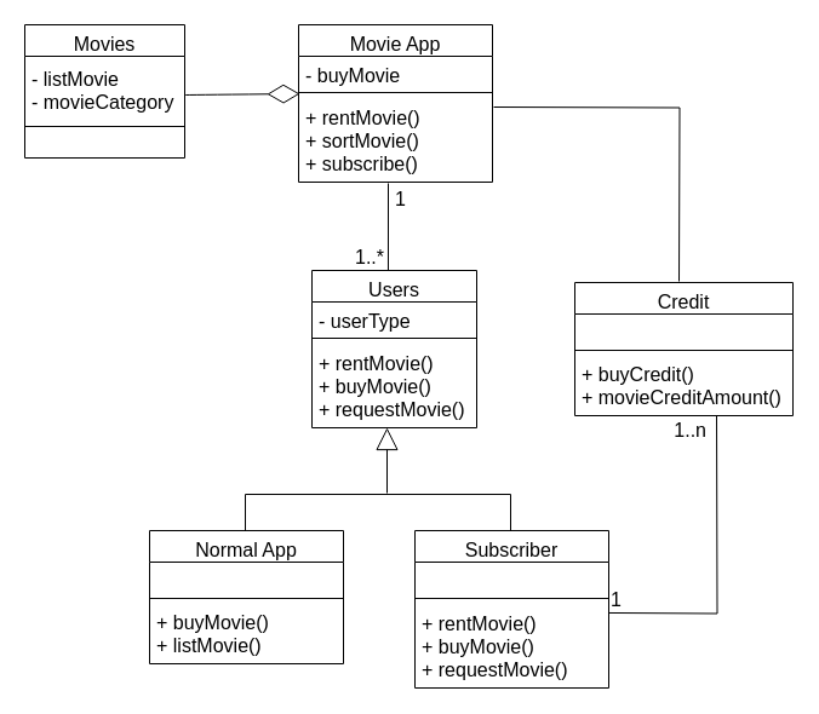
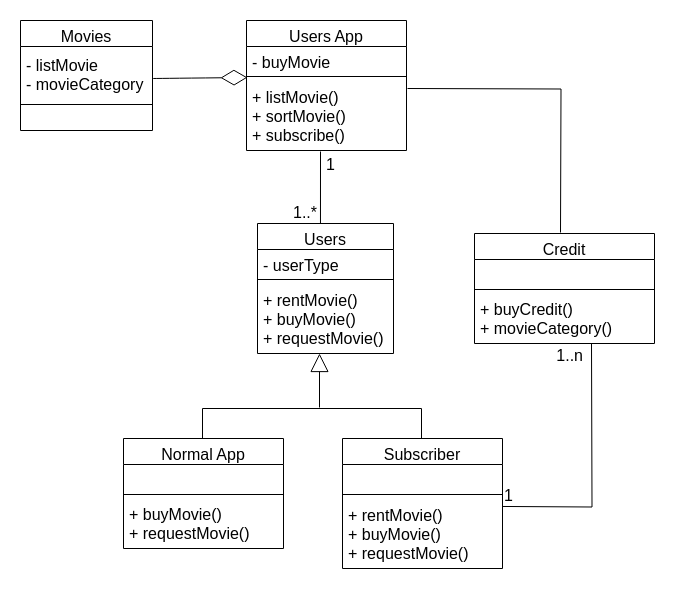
- <mxCell id="2" value="Movie App" style="swimlane;fontStyle=0;align=center;verticalAlign=top;childLayout=stackLayout;horizontal=1;startSize=26;horizontalStack=0;resizeParent=1;resizeParentMax=0;resizeLast=0;collapsible=1;marginBottom=0;fontSize=16;" vertex="1" parent="1"><mxGeometry x="246" y="20" width="160" height="130" as="geometry" /></mxCell>
+ <mxCell id="2" value="Users App" style="swimlane;fontStyle=0;align=center;verticalAlign=top;childLayout=stackLayout;horizontal=1;startSize=26;horizontalStack=0;resizeParent=1;resizeParentMax=0;resizeLast=0;collapsible=1;marginBottom=0;fontSize=16;" vertex="1" parent="1"><mxGeometry x="246" y="20" width="160" height="130" as="geometry" /></mxCell>
- <mxCell id="5" value="+ rentMovie()&#10;+ sortMovie()&#10;+ subscribe()" style="text;strokeColor=none;fillColor=none;align=left;verticalAlign=middle;spacingLeft=4;spacingRight=4;overflow=hidden;rotatable=0;points=[[0,0.5],[1,0.5]];portConstraint=eastwest;fontSize=16;" vertex="1" parent="2"><mxGeometry y="60" width="160" height="70" as="geometry" /></mxCell>
+ <mxCell id="5" value="+ listMovie()&#10;+ sortMovie()&#10;+ subscribe()" style="text;strokeColor=none;fillColor=none;align=left;verticalAlign=middle;spacingLeft=4;spacingRight=4;overflow=hidden;rotatable=0;points=[[0,0.5],[1,0.5]];portConstraint=eastwest;fontSize=16;" vertex="1" parent="2"><mxGeometry y="60" width="160" height="70" as="geometry" /></mxCell>
- <mxCell id="27" value="+ buyCredit()&#10;+ movieCreditAmount()" style="text;strokeColor=none;fillColor=none;align=left;verticalAlign=top;spacingLeft=4;spacingRight=4;overflow=hidden;rotatable=0;points=[[0,0.5],[1,0.5]];portConstraint=eastwest;fontSize=16;fontColor=none;" vertex="1" parent="24"><mxGeometry y="60" width="180" height="50" as="geometry" /></mxCell>
+ <mxCell id="27" value="+ buyCredit()&#10;+ movieCategory()" style="text;strokeColor=none;fillColor=none;align=left;verticalAlign=top;spacingLeft=4;spacingRight=4;overflow=hidden;rotatable=0;points=[[0,0.5],[1,0.5]];portConstraint=eastwest;fontSize=16;fontColor=none;" vertex="1" parent="24"><mxGeometry y="60" width="180" height="50" as="geometry" /></mxCell>
- <mxCell id="17" value="+ buyMovie()&#10;+ listMovie()" style="text;strokeColor=none;fillColor=none;align=left;verticalAlign=top;spacingLeft=4;spacingRight=4;overflow=hidden;rotatable=0;points=[[0,0.5],[1,0.5]];portConstraint=eastwest;fontSize=16;" vertex="1" parent="14"><mxGeometry y="60" width="160" height="50" as="geometry" /></mxCell>
+ <mxCell id="17" value="+ buyMovie()&#10;+ requestMovie()" style="text;strokeColor=none;fillColor=none;align=left;verticalAlign=top;spacingLeft=4;spacingRight=4;overflow=hidden;rotatable=0;points=[[0,0.5],[1,0.5]];portConstraint=eastwest;fontSize=16;" vertex="1" parent="14"><mxGeometry y="60" width="160" height="50" as="geometry" /></mxCell>
